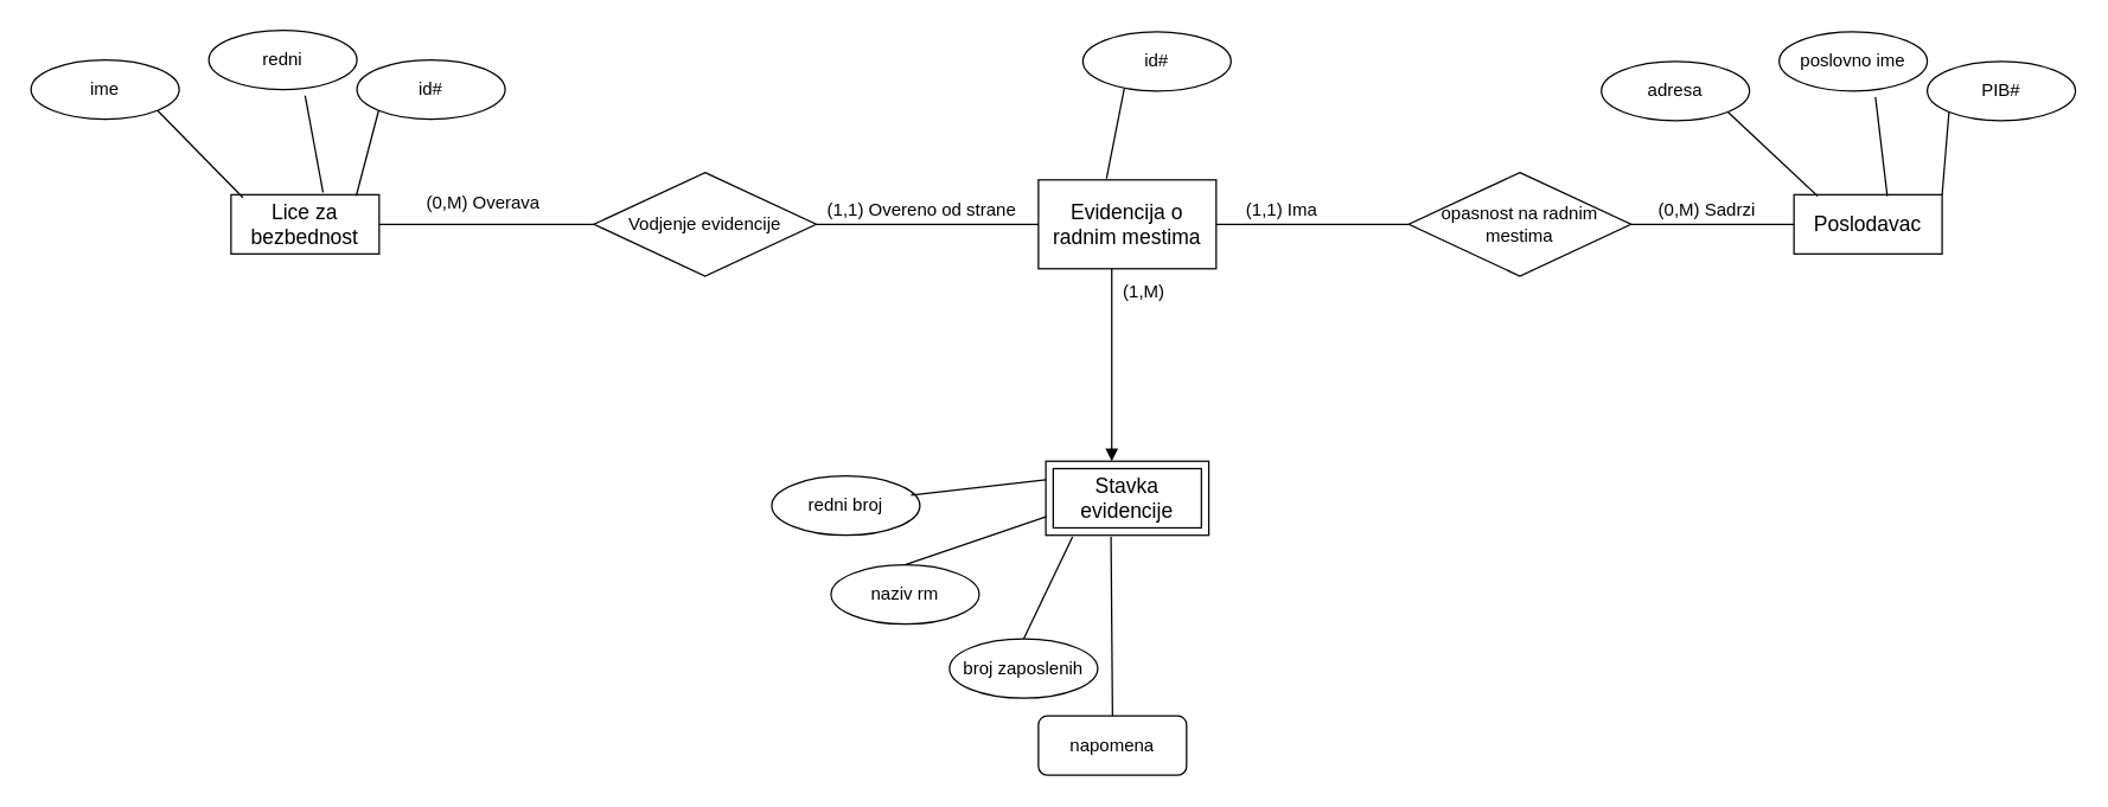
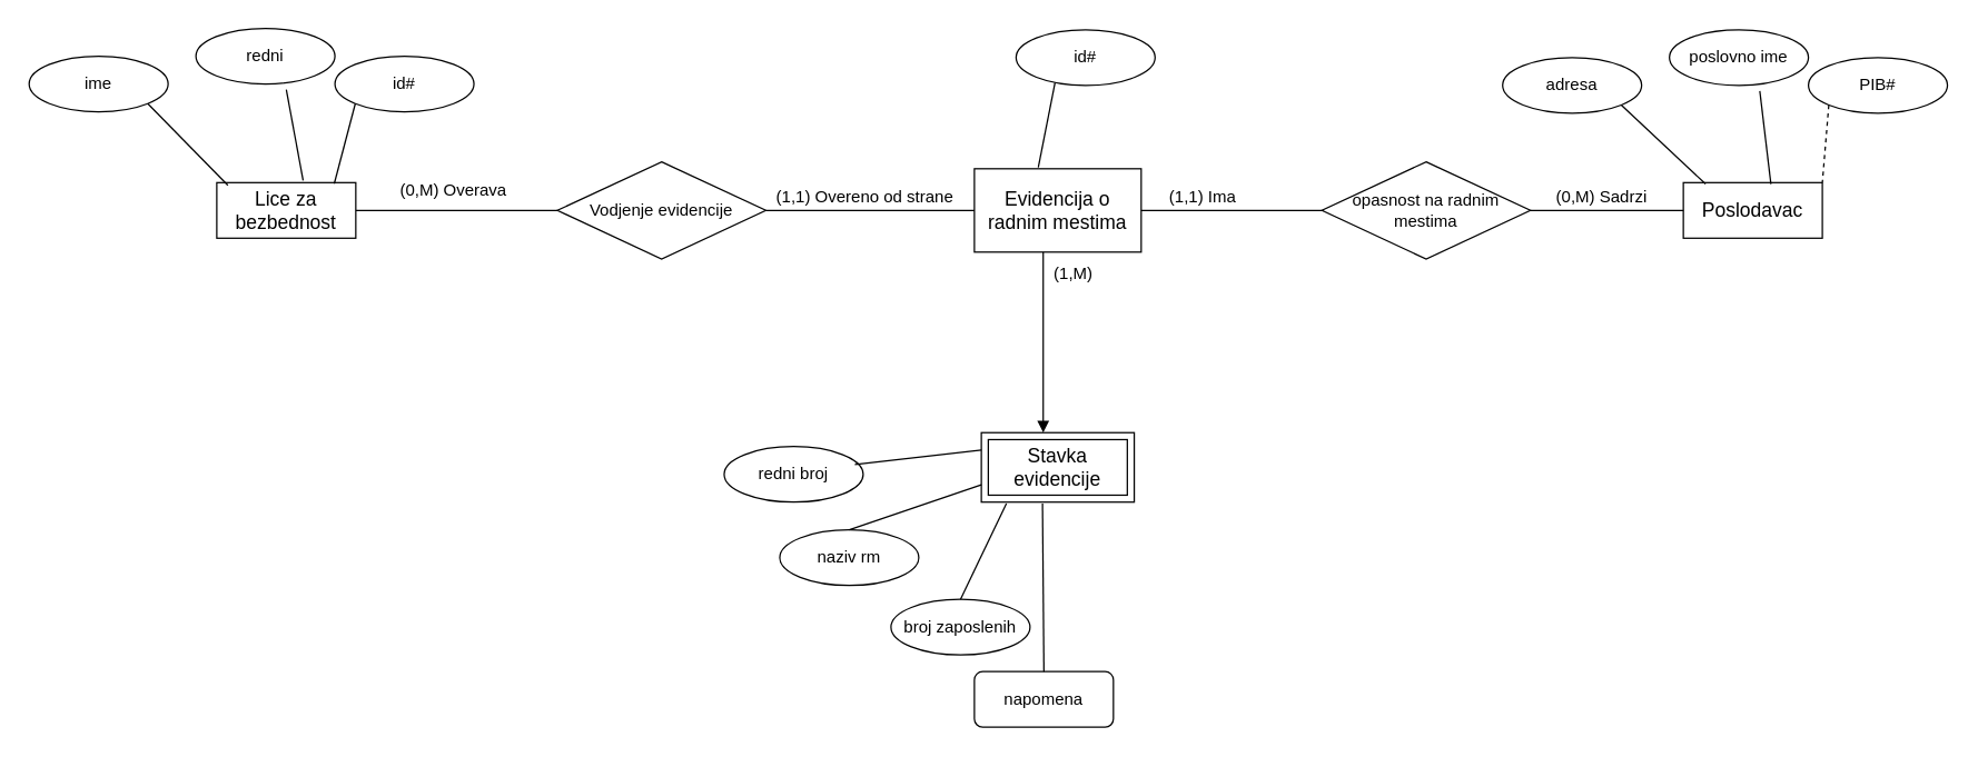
- <mxCell id="23" value="" style="endArrow=none;html=1;rounded=0;entryX=1;entryY=0;entryDx=0;entryDy=0;exitX=0;exitY=1;exitDx=0;exitDy=0;" edge="1" parent="1" source="22" target="14"><mxGeometry width="50" height="50" relative="1" as="geometry"><mxPoint x="1200" y="201" as="sourcePoint" /><mxPoint x="1295" y="194" as="targetPoint" /></mxGeometry></mxCell>
+ <mxCell id="23" value="" style="endArrow=none;html=1;rounded=0;entryX=1;entryY=0;entryDx=0;entryDy=0;exitX=0;exitY=1;exitDx=0;exitDy=0;dashed=1;" edge="1" parent="1" source="22" target="14"><mxGeometry width="50" height="50" relative="1" as="geometry"><mxPoint x="1200" y="201" as="sourcePoint" /><mxPoint x="1295" y="194" as="targetPoint" /></mxGeometry></mxCell>
